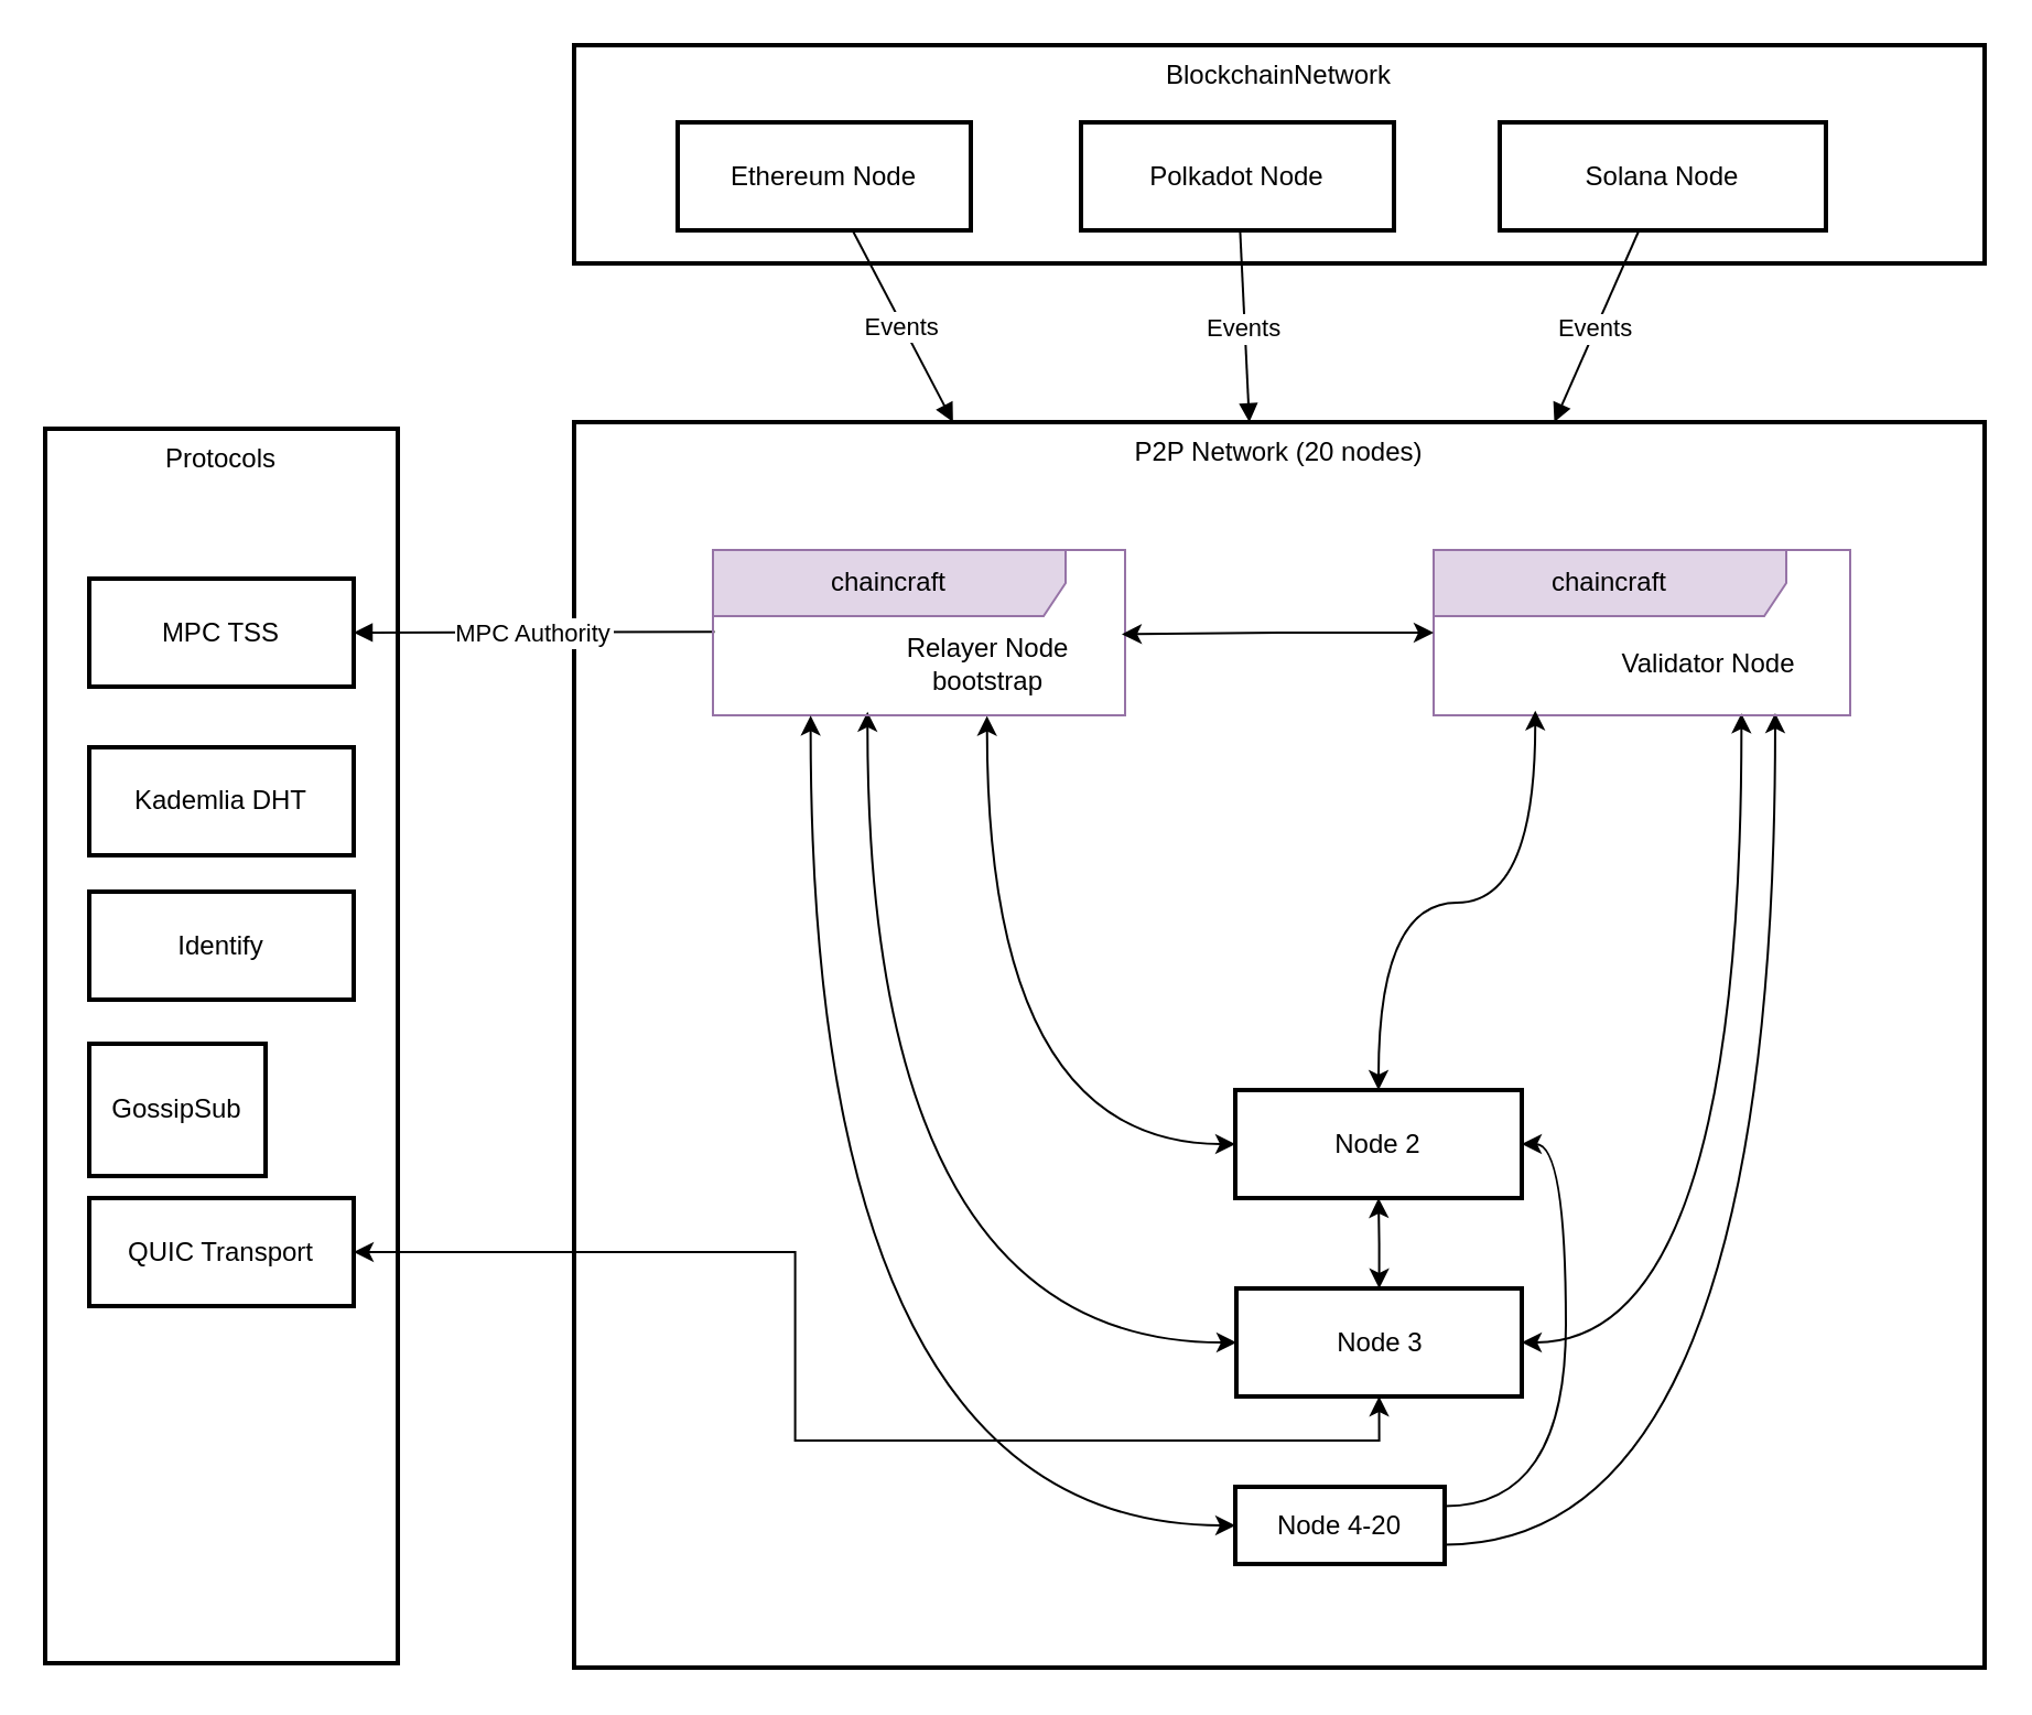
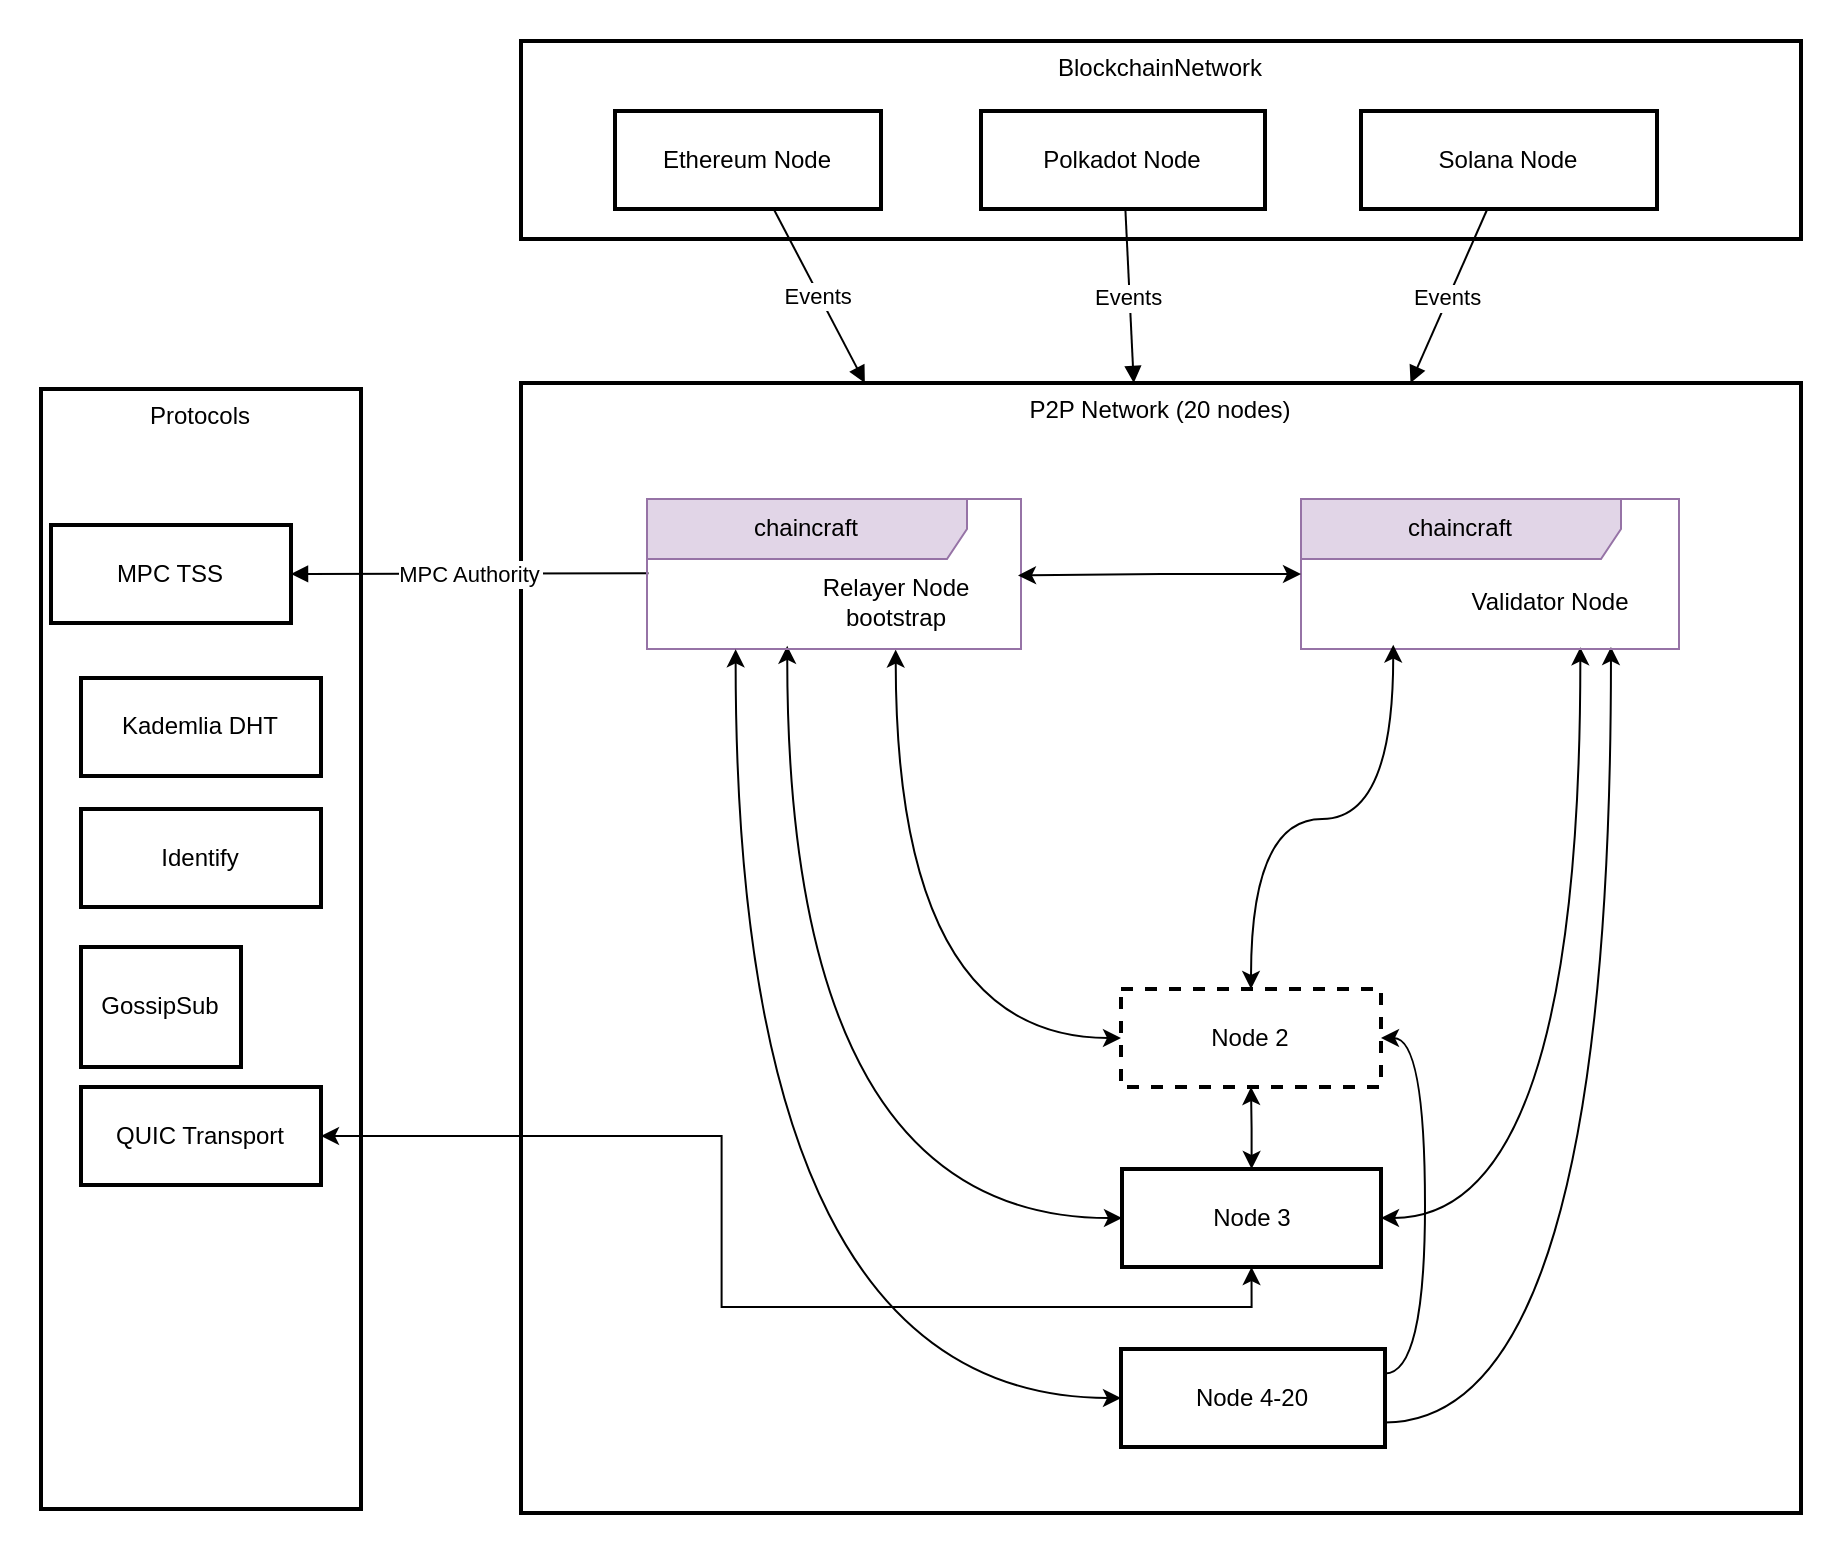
- <mxCell id="21" value="MPC TSS" style="whiteSpace=wrap;strokeWidth=2;" vertex="1" parent="1"><mxGeometry x="40" y="262" width="120" height="49" as="geometry" /></mxCell>
+ <mxCell id="21" value="MPC TSS" style="whiteSpace=wrap;strokeWidth=2;" vertex="1" parent="1"><mxGeometry x="25" y="262" width="120" height="49" as="geometry" /></mxCell>
- <mxCell id="9" value="Node 2" style="whiteSpace=wrap;strokeWidth=2;" vertex="1" parent="1"><mxGeometry x="560" y="494" width="130" height="49" as="geometry" /></mxCell>
+ <mxCell id="9" value="Node 2" style="whiteSpace=wrap;strokeWidth=2;dashed=1;" vertex="1" parent="1"><mxGeometry x="560" y="494" width="130" height="49" as="geometry" /></mxCell>
- <mxCell id="16" value="Node 4-20" style="whiteSpace=wrap;strokeWidth=2;" vertex="1" parent="1"><mxGeometry x="560" y="674" width="95" height="35" as="geometry" /></mxCell>
+ <mxCell id="16" value="Node 4-20" style="whiteSpace=wrap;strokeWidth=2;" vertex="1" parent="1"><mxGeometry x="560" y="674" width="132" height="49" as="geometry" /></mxCell>
